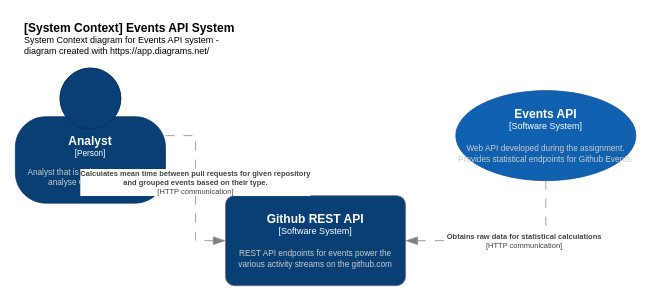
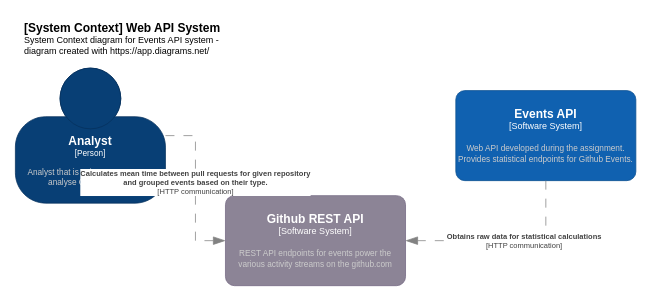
- <mxCell id="7" value="&lt;font style=&quot;font-size: 16px&quot;&gt;&lt;b&gt;&lt;div style=&quot;text-align: left&quot;&gt;[System Context] Events API System&lt;/div&gt;&lt;/b&gt;&lt;/font&gt;&lt;div style=&quot;text-align: left&quot;&gt;System Context diagram for Events API system - diagram created with https://app.diagrams.net/ &lt;/div&gt;" style="text;html=1;strokeColor=none;fillColor=none;align=left;verticalAlign=top;whiteSpace=wrap;rounded=0;metaEdit=1;allowArrows=0;resizable=1;rotatable=0;connectable=0;recursiveResize=0;expand=0;pointerEvents=0;points=[[0.25,0,0],[0.5,0,0],[0.75,0,0],[1,0.25,0],[1,0.5,0],[1,0.75,0],[0.75,1,0],[0.5,1,0],[0.25,1,0],[0,0.75,0],[0,0.5,0],[0,0.25,0]];" vertex="1" parent="1"><mxGeometry x="30" y="20" width="290" height="40" as="geometry" /></mxCell>
+ <mxCell id="7" value="&lt;font style=&quot;font-size: 16px&quot;&gt;&lt;b&gt;&lt;div style=&quot;text-align: left&quot;&gt;[System Context] Web API System&lt;/div&gt;&lt;/b&gt;&lt;/font&gt;&lt;div style=&quot;text-align: left&quot;&gt;System Context diagram for Events API system - diagram created with https://app.diagrams.net/ &lt;/div&gt;" style="text;html=1;strokeColor=none;fillColor=none;align=left;verticalAlign=top;whiteSpace=wrap;rounded=0;metaEdit=1;allowArrows=0;resizable=1;rotatable=0;connectable=0;recursiveResize=0;expand=0;pointerEvents=0;points=[[0.25,0,0],[0.5,0,0],[0.75,0,0],[1,0.25,0],[1,0.5,0],[1,0.75,0],[0.75,1,0],[0.5,1,0],[0.25,1,0],[0,0.75,0],[0,0.5,0],[0,0.25,0]];" vertex="1" parent="1"><mxGeometry x="30" y="20" width="290" height="40" as="geometry" /></mxCell>
- <mxCell id="3" value="&lt;font style=&quot;font-size: 16px&quot;&gt;&lt;b&gt;Events API&lt;/b&gt;&lt;/font&gt;&lt;div&gt;[Software System]&lt;/div&gt;&lt;br&gt;&lt;div&gt;&lt;font style=&quot;font-size: 11px&quot;&gt;&lt;font color=&quot;#cccccc&quot;&gt;Web API developed during the assignment. Provides statistical endpoints for Github Events.&lt;/font&gt;&lt;/div&gt;" style="ellipse;whiteSpace=wrap;html=1;labelBackgroundColor=none;fillColor=#1061B0;fontColor=#ffffff;align=center;arcSize=10;strokeColor=#0D5091;metaEdit=1;resizable=0;points=[[0.25,0,0],[0.5,0,0],[0.75,0,0],[1,0.25,0],[1,0.5,0],[1,0.75,0],[0.75,1,0],[0.5,1,0],[0.25,1,0],[0,0.75,0],[0,0.5,0],[0,0.25,0]];" vertex="1" parent="1"><mxGeometry x="607" y="120" width="240" height="120" as="geometry" /></mxCell>
+ <mxCell id="3" value="&lt;font style=&quot;font-size: 16px&quot;&gt;&lt;b&gt;Events API&lt;/b&gt;&lt;/font&gt;&lt;div&gt;[Software System]&lt;/div&gt;&lt;br&gt;&lt;div&gt;&lt;font style=&quot;font-size: 11px&quot;&gt;&lt;font color=&quot;#cccccc&quot;&gt;Web API developed during the assignment. Provides statistical endpoints for Github Events.&lt;/font&gt;&lt;/div&gt;" style="rounded=1;whiteSpace=wrap;html=1;labelBackgroundColor=none;fillColor=#1061B0;fontColor=#ffffff;align=center;arcSize=10;strokeColor=#0D5091;metaEdit=1;resizable=0;points=[[0.25,0,0],[0.5,0,0],[0.75,0,0],[1,0.25,0],[1,0.5,0],[1,0.75,0],[0.75,1,0],[0.5,1,0],[0.25,1,0],[0,0.75,0],[0,0.5,0],[0,0.25,0]];" vertex="1" parent="1"><mxGeometry x="607" y="120" width="240" height="120" as="geometry" /></mxCell>
- <mxCell id="4" value="&lt;font style=&quot;font-size: 16px&quot;&gt;&lt;b&gt;Github REST API&lt;/b&gt;&lt;/font&gt;&lt;div&gt;[Software System]&lt;/div&gt;&lt;br&gt;&lt;div&gt;&lt;font style=&quot;font-size: 11px&quot;&gt;&lt;font color=&quot;#cccccc&quot;&gt;REST API endpoints for events power the various activity streams on the github.com&lt;/font&gt;&lt;/div&gt;" style="rounded=1;whiteSpace=wrap;html=1;labelBackgroundColor=none;fillColor=#083f75;fontColor=#ffffff;align=center;arcSize=10;strokeColor=#736782;metaEdit=1;resizable=0;points=[[0.25,0,0],[0.5,0,0],[0.75,0,0],[1,0.25,0],[1,0.5,0],[1,0.75,0],[0.75,1,0],[0.5,1,0],[0.25,1,0],[0,0.75,0],[0,0.5,0],[0,0.25,0]];" vertex="1" parent="1"><mxGeometry x="300" y="260" width="240" height="120" as="geometry" /></mxCell>
+ <mxCell id="4" value="&lt;font style=&quot;font-size: 16px&quot;&gt;&lt;b&gt;Github REST API&lt;/b&gt;&lt;/font&gt;&lt;div&gt;[Software System]&lt;/div&gt;&lt;br&gt;&lt;div&gt;&lt;font style=&quot;font-size: 11px&quot;&gt;&lt;font color=&quot;#cccccc&quot;&gt;REST API endpoints for events power the various activity streams on the github.com&lt;/font&gt;&lt;/div&gt;" style="rounded=1;whiteSpace=wrap;html=1;labelBackgroundColor=none;fillColor=#8C8496;fontColor=#ffffff;align=center;arcSize=10;strokeColor=#736782;metaEdit=1;resizable=0;points=[[0.25,0,0],[0.5,0,0],[0.75,0,0],[1,0.25,0],[1,0.5,0],[1,0.75,0],[0.75,1,0],[0.5,1,0],[0.25,1,0],[0,0.75,0],[0,0.5,0],[0,0.25,0]];" vertex="1" parent="1"><mxGeometry x="300" y="260" width="240" height="120" as="geometry" /></mxCell>
